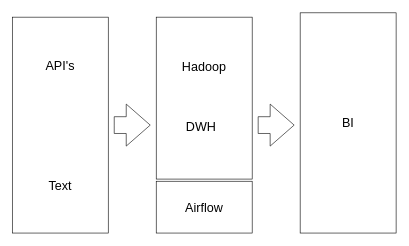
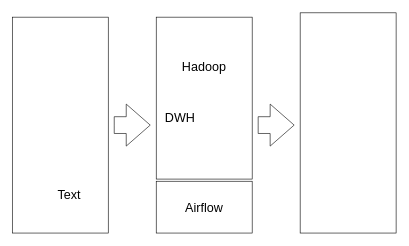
- <mxCell id="3" value="API's" style="text;html=1;strokeColor=none;fillColor=none;align=center;verticalAlign=middle;whiteSpace=wrap;rounded=0;fontSize=21;" vertex="1" parent="1"><mxGeometry x="65" y="88" width="70" height="40" as="geometry" /></mxCell>
- <mxCell id="12" value="BI" style="text;html=1;strokeColor=none;fillColor=none;align=center;verticalAlign=middle;whiteSpace=wrap;rounded=0;fontSize=21;direction=west;" vertex="1" parent="10"><mxGeometry x="40.0" y="138.265" width="80" height="36.267" as="geometry" /></mxCell>
- <mxCell id="8" value="DWH" style="text;html=1;strokeColor=none;fillColor=none;align=center;verticalAlign=middle;whiteSpace=wrap;rounded=0;fontSize=21;direction=east;" vertex="1" parent="6"><mxGeometry x="40.0" y="149.997" width="70" height="26.667" as="geometry" /></mxCell>
+ <mxCell id="8" value="DWH" style="text;html=1;strokeColor=none;fillColor=none;align=center;verticalAlign=middle;whiteSpace=wrap;rounded=0;fontSize=21;direction=east;" vertex="1" parent="6"><mxGeometry x="5" y="134.997" width="70" height="26.667" as="geometry" /></mxCell>
- <mxCell id="4" value="Text" style="text;html=1;strokeColor=none;fillColor=none;align=center;verticalAlign=middle;whiteSpace=wrap;rounded=0;fontSize=21;" vertex="1" parent="1"><mxGeometry x="75" y="288" width="50" height="40" as="geometry" /></mxCell>
+ <mxCell id="4" value="Text" style="text;html=1;strokeColor=none;fillColor=none;align=center;verticalAlign=middle;whiteSpace=wrap;rounded=0;fontSize=21;" vertex="1" parent="1"><mxGeometry x="90" y="303" width="50" height="40" as="geometry" /></mxCell>
